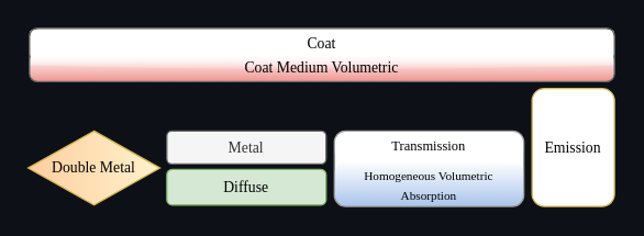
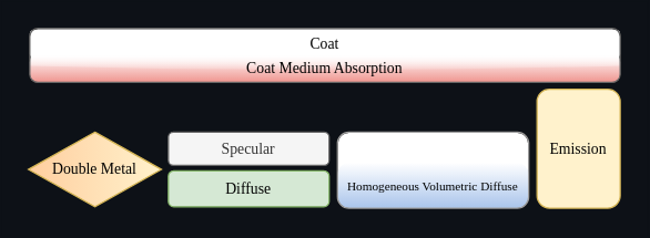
- <mxCell id="13" value="&lt;div style=&quot;font-size: 11px;&quot;&gt;&lt;font style=&quot;font-size: 11px;&quot; data-font-src=&quot;https://fonts.googleapis.com/css?family=Kollektif&quot; face=&quot;Kollektif&quot;&gt;Coat Medium Volumetric&lt;br&gt;&lt;/font&gt;&lt;/div&gt;" style="rounded=1;whiteSpace=wrap;html=1;gradientDirection=south;gradientColor=#EF958F;perimeterSpacing=0;glass=1;imageWidth=34;imageHeight=3;fillColor=default;strokeWidth=0;arcSize=26;strokeColor=none;" vertex="1" parent="11"><mxGeometry y="18" width="426" height="20" as="geometry" /></mxCell>
+ <mxCell id="13" value="&lt;div style=&quot;font-size: 11px;&quot;&gt;&lt;font style=&quot;font-size: 11px;&quot; data-font-src=&quot;https://fonts.googleapis.com/css?family=Kollektif&quot; face=&quot;Kollektif&quot;&gt;Coat Medium Absorption&lt;br&gt;&lt;/font&gt;&lt;/div&gt;" style="rounded=1;whiteSpace=wrap;html=1;gradientDirection=south;gradientColor=#EF958F;perimeterSpacing=0;glass=1;imageWidth=34;imageHeight=3;fillColor=default;strokeWidth=0;arcSize=26;strokeColor=none;" vertex="1" parent="11"><mxGeometry y="18" width="426" height="20" as="geometry" /></mxCell>
- <mxCell id="7" value="&lt;font style=&quot;font-size: 10px;&quot; data-font-src=&quot;https://fonts.googleapis.com/css?family=Kollektif&quot; face=&quot;Kollektif&quot;&gt;Transmission&lt;/font&gt;" style="rounded=1;whiteSpace=wrap;html=1;fillColor=#FFFFFF;strokeColor=none;gradientColor=#FFFFFF;gradientDirection=south;arcSize=36;" vertex="1" parent="1"><mxGeometry x="243" y="95" width="138" height="22" as="geometry" /></mxCell>
- <mxCell id="5" value="&lt;p style=&quot;line-height: 120%;&quot;&gt;&lt;font style=&quot;font-size: 11px;&quot; face=&quot;Kollektif&quot; data-font-src=&quot;https://fonts.googleapis.com/css?family=Kollektif&quot;&gt;Metal&lt;/font&gt;&lt;/p&gt;" style="rounded=1;whiteSpace=wrap;html=1;fillColor=#f5f5f5;fontColor=#333333;strokeColor=#666666;" vertex="1" parent="1"><mxGeometry x="121" y="95" width="116" height="24" as="geometry" /></mxCell>
+ <mxCell id="5" value="&lt;p style=&quot;line-height: 120%;&quot;&gt;&lt;font style=&quot;font-size: 11px;&quot; face=&quot;Kollektif&quot; data-font-src=&quot;https://fonts.googleapis.com/css?family=Kollektif&quot;&gt;Specular&lt;/font&gt;&lt;/p&gt;" style="rounded=1;whiteSpace=wrap;html=1;fillColor=#f5f5f5;fontColor=#333333;strokeColor=#666666;" vertex="1" parent="1"><mxGeometry x="121" y="95" width="116" height="24" as="geometry" /></mxCell>
- <mxCell id="9" value="&lt;font style=&quot;font-size: 11px;&quot; face=&quot;Kollektif&quot;&gt;Emission&lt;/font&gt;" style="rounded=1;whiteSpace=wrap;html=1;fillColor=#ffffff;strokeColor=#d6b656;" vertex="1" parent="1"><mxGeometry x="387" y="64" width="60" height="86" as="geometry" /></mxCell>
+ <mxCell id="9" value="&lt;font style=&quot;font-size: 11px;&quot; face=&quot;Kollektif&quot;&gt;Emission&lt;/font&gt;" style="rounded=1;whiteSpace=wrap;html=1;fillColor=#fff2cc;strokeColor=#d6b656;" vertex="1" parent="1"><mxGeometry x="387" y="64" width="60" height="86" as="geometry" /></mxCell>
- <mxCell id="8" value="&lt;font style=&quot;font-size: 9px;&quot; data-font-src=&quot;https://fonts.googleapis.com/css?family=Kollektif&quot; face=&quot;Kollektif&quot;&gt;Homogeneous &lt;/font&gt;&lt;font style=&quot;font-size: 9px;&quot; data-font-src=&quot;https://fonts.googleapis.com/css?family=Kollektif&quot; face=&quot;Kollektif&quot;&gt;Volumetric Absorption&lt;/font&gt;" style="rounded=1;whiteSpace=wrap;html=1;fillColor=#A9C4EB;strokeColor=none;gradientColor=#FFFFFF;gradientDirection=north;arcSize=27;" vertex="1" parent="1"><mxGeometry x="243" y="117" width="138" height="33" as="geometry" /></mxCell>
+ <mxCell id="8" value="&lt;font style=&quot;font-size: 9px;&quot; data-font-src=&quot;https://fonts.googleapis.com/css?family=Kollektif&quot; face=&quot;Kollektif&quot;&gt;Homogeneous &lt;/font&gt;&lt;font style=&quot;font-size: 9px;&quot; data-font-src=&quot;https://fonts.googleapis.com/css?family=Kollektif&quot; face=&quot;Kollektif&quot;&gt;Volumetric Diffuse&lt;/font&gt;" style="rounded=1;whiteSpace=wrap;html=1;fillColor=#A9C4EB;strokeColor=none;gradientColor=#FFFFFF;gradientDirection=north;arcSize=27;" vertex="1" parent="1"><mxGeometry x="243" y="117" width="138" height="33" as="geometry" /></mxCell>
